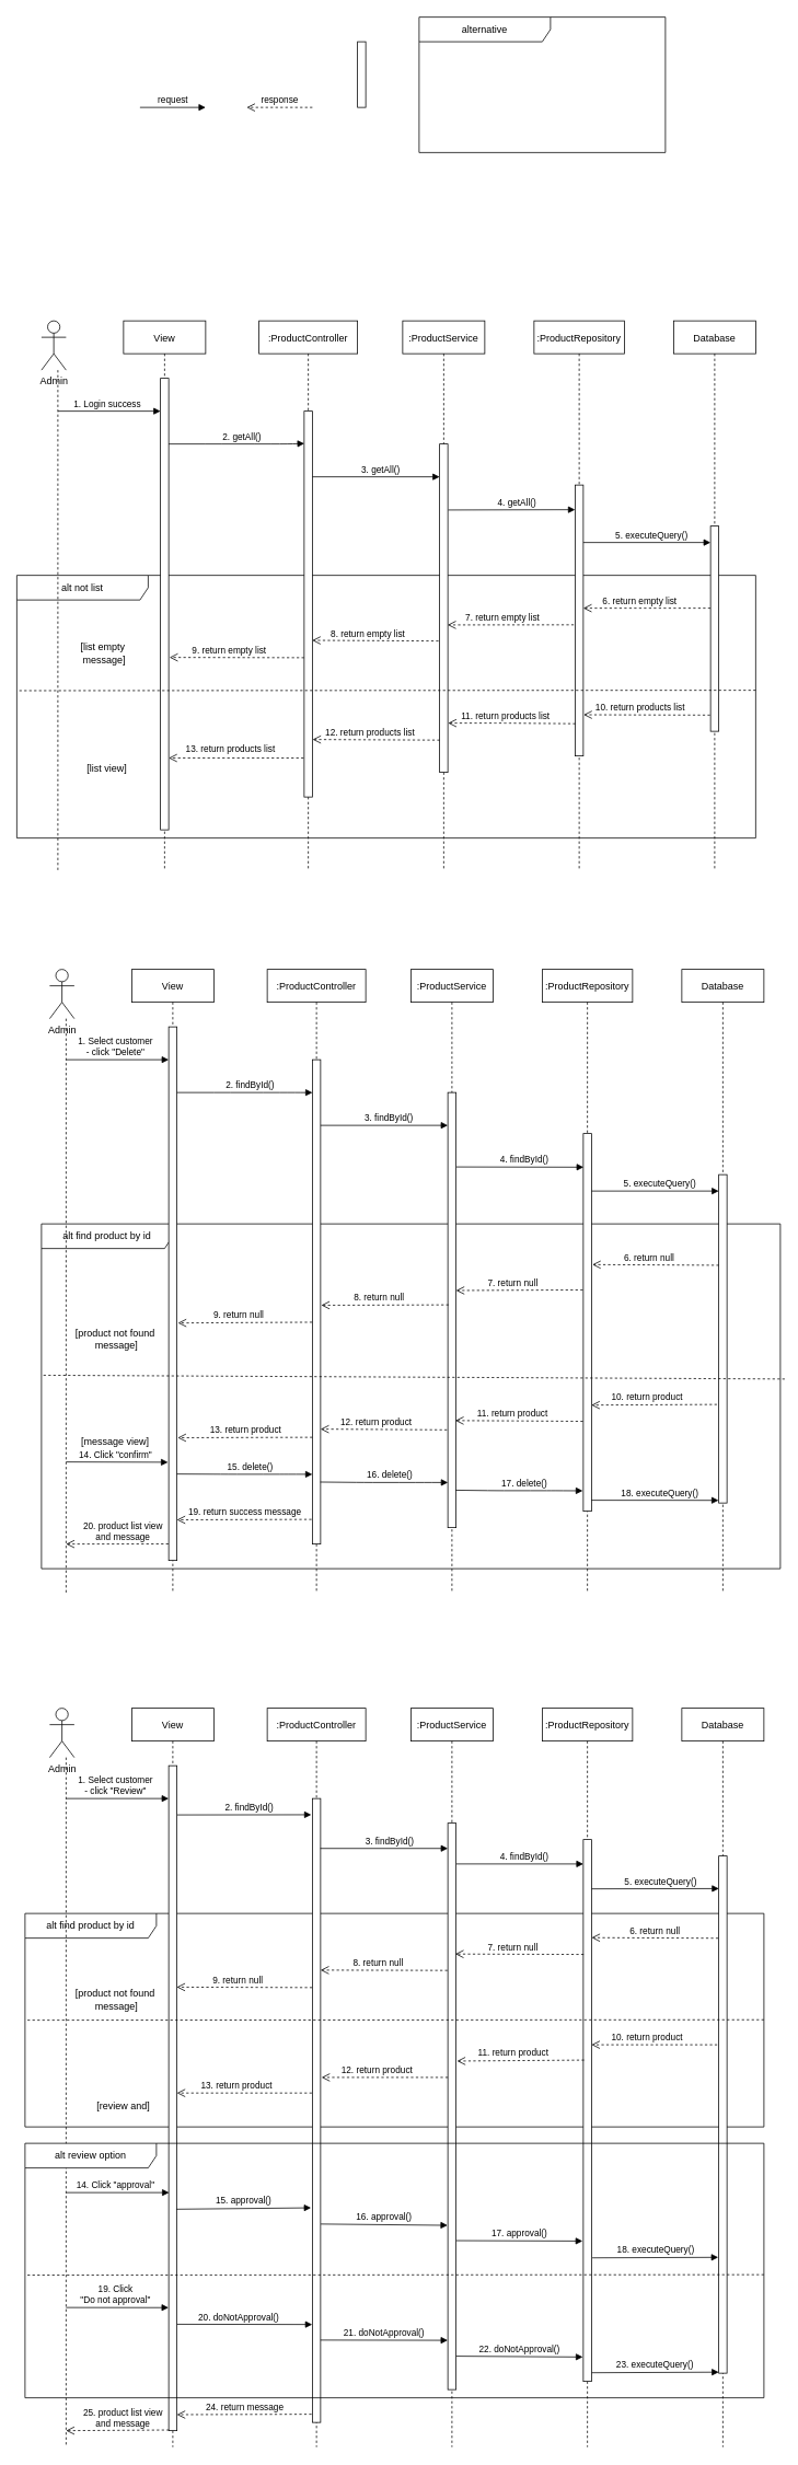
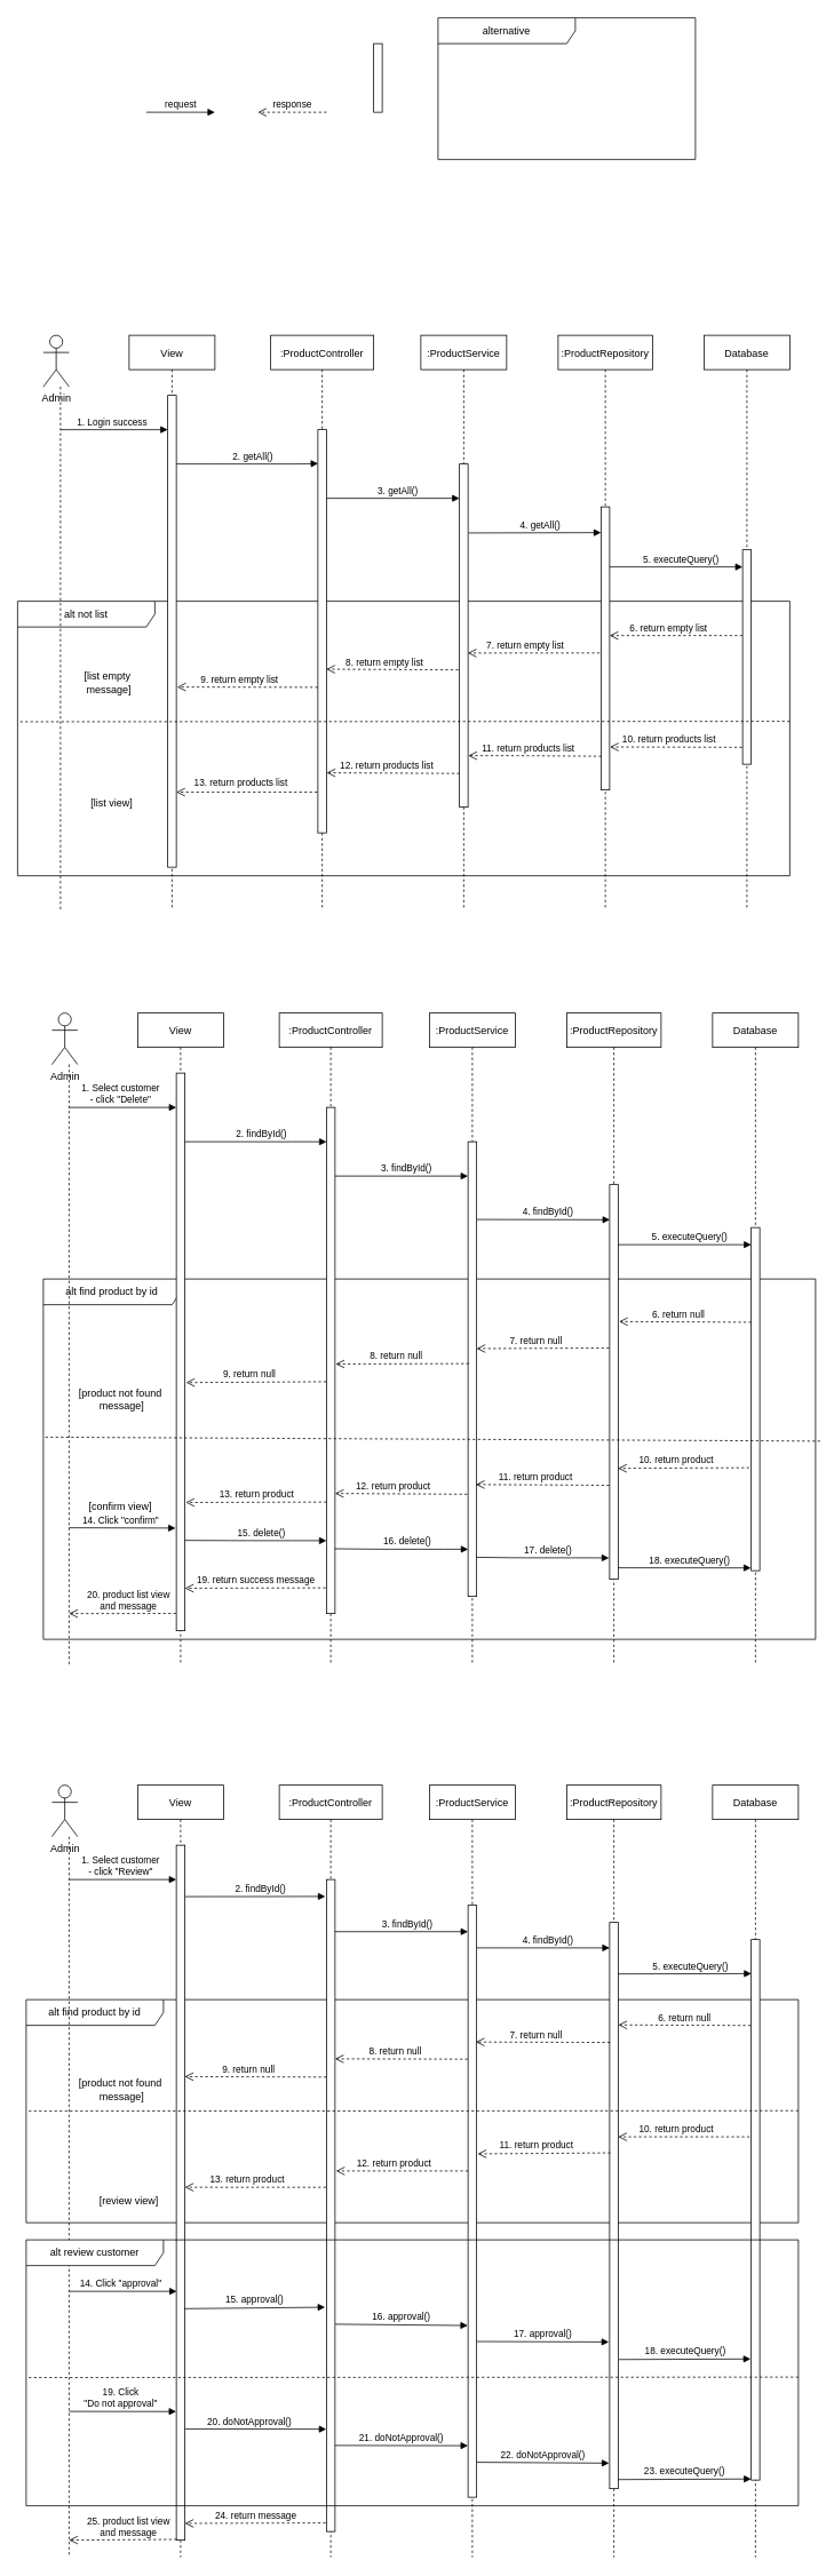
- <mxCell id="63" value="[message view]" style="text;html=1;strokeColor=none;fillColor=none;align=center;verticalAlign=middle;whiteSpace=wrap;rounded=0;" parent="1" vertex="1"><mxGeometry x="80" y="1740" width="120" height="30" as="geometry" /></mxCell>
+ <mxCell id="63" value="[confirm view]" style="text;html=1;strokeColor=none;fillColor=none;align=center;verticalAlign=middle;whiteSpace=wrap;rounded=0;" parent="1" vertex="1"><mxGeometry x="80" y="1740" width="120" height="30" as="geometry" /></mxCell>
- <mxCell id="94" value="[review and]" style="text;html=1;strokeColor=none;fillColor=none;align=center;verticalAlign=middle;whiteSpace=wrap;rounded=0;" parent="1" vertex="1"><mxGeometry x="90" y="2550" width="120" height="30" as="geometry" /></mxCell>
+ <mxCell id="94" value="[review view]" style="text;html=1;strokeColor=none;fillColor=none;align=center;verticalAlign=middle;whiteSpace=wrap;rounded=0;" parent="1" vertex="1"><mxGeometry x="90" y="2550" width="120" height="30" as="geometry" /></mxCell>
- <mxCell id="110" value="alt review option" style="shape=umlFrame;whiteSpace=wrap;html=1;width=160;height=30;" parent="1" vertex="1"><mxGeometry x="30" y="2610" width="900" height="310" as="geometry" /></mxCell>
+ <mxCell id="110" value="alt review customer" style="shape=umlFrame;whiteSpace=wrap;html=1;width=160;height=30;" parent="1" vertex="1"><mxGeometry x="30" y="2610" width="900" height="310" as="geometry" /></mxCell>
